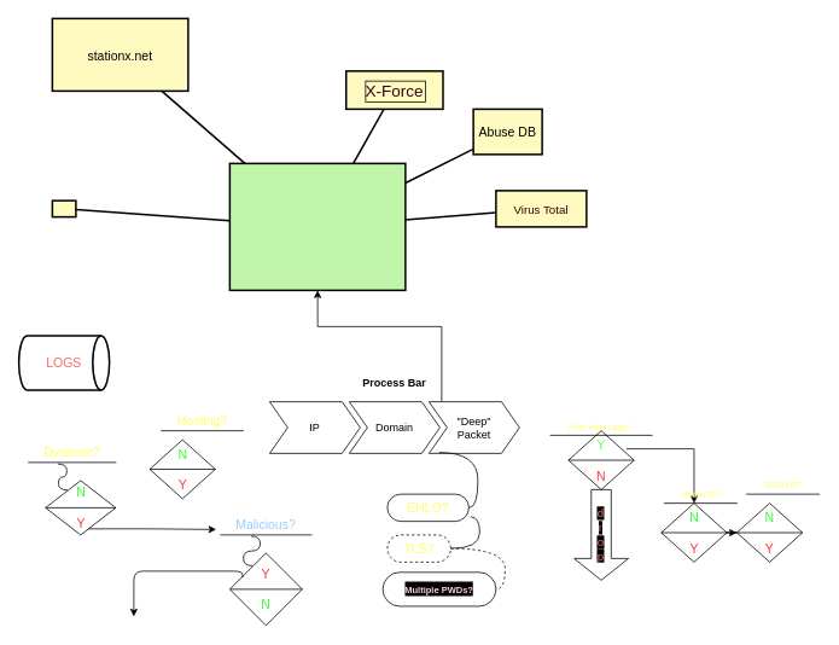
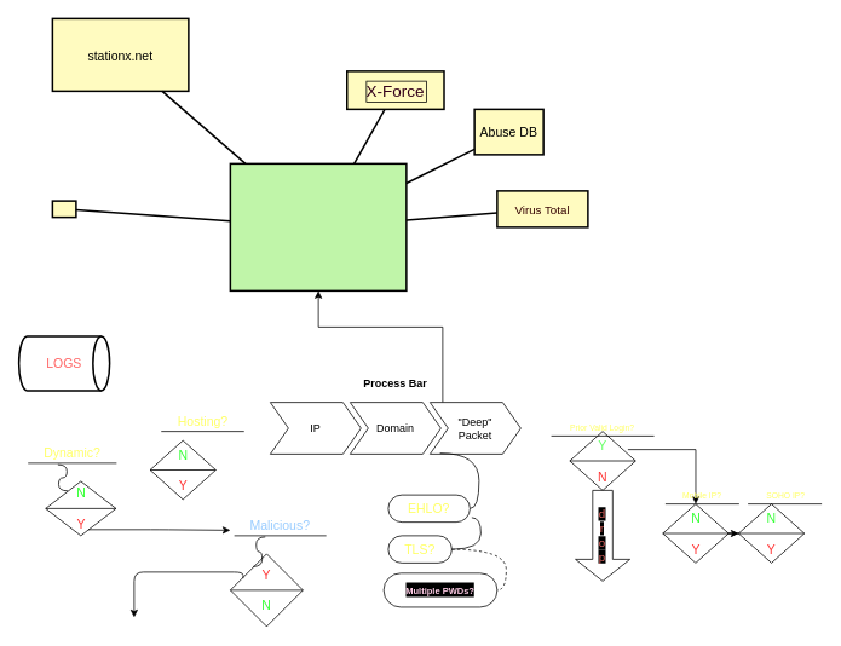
- <mxCell id="40" value="&lt;font style=&quot;font-size: 9px&quot; color=&quot;#FFFF66&quot;&gt;&amp;nbsp;SOHO IP?&lt;/font&gt;" style="whiteSpace=wrap;html=1;shape=partialRectangle;top=0;left=0;bottom=1;right=0;points=[[0,1],[1,1]];strokeColor=#000000;fillColor=none;align=center;verticalAlign=bottom;routingCenterY=0.5;snapToPoint=1;container=1;recursiveResize=0;autosize=1;treeFolding=1;treeMoving=1;fontSize=14;fontColor=#000000;" parent="1" vertex="1"><mxGeometry x="824" y="525" width="80" height="20" as="geometry" /></mxCell>
+ <mxCell id="40" value="&lt;font style=&quot;font-size: 9px&quot; color=&quot;#FFFF66&quot;&gt;&amp;nbsp;SOHO IP?&lt;/font&gt;" style="whiteSpace=wrap;html=1;shape=partialRectangle;top=0;left=0;bottom=1;right=0;points=[[0,1],[1,1]];strokeColor=#000000;fillColor=none;align=center;verticalAlign=bottom;routingCenterY=0.5;snapToPoint=1;container=1;recursiveResize=0;autosize=1;treeFolding=1;treeMoving=1;fontSize=14;fontColor=#000000;" parent="1" vertex="1"><mxGeometry x="824" y="535" width="80" height="20" as="geometry" /></mxCell>
- <mxCell id="23" value="&lt;font color=&quot;#99CCFF&quot;&gt;Malicious?&lt;/font&gt;" style="whiteSpace=wrap;html=1;shape=partialRectangle;top=0;left=0;bottom=1;right=0;points=[[0,1],[1,1]];strokeColor=#000000;fillColor=none;align=center;verticalAlign=bottom;routingCenterY=0.5;snapToPoint=1;container=1;recursiveResize=0;autosize=1;treeFolding=1;treeMoving=1;fontSize=14;fontColor=#000000;" parent="1" vertex="1"><mxGeometry x="243" y="570" width="100" height="20" as="geometry" /></mxCell>
+ <mxCell id="23" value="&lt;font color=&quot;#99CCFF&quot;&gt;Malicious?&lt;/font&gt;" style="whiteSpace=wrap;html=1;shape=partialRectangle;top=0;left=0;bottom=1;right=0;points=[[0,1],[1,1]];strokeColor=#000000;fillColor=none;align=center;verticalAlign=bottom;routingCenterY=0.5;snapToPoint=1;container=1;recursiveResize=0;autosize=1;treeFolding=1;treeMoving=1;fontSize=14;fontColor=#000000;" parent="1" vertex="1"><mxGeometry x="258" y="570" width="100" height="20" as="geometry" /></mxCell>
- <mxCell id="29" value="TLS?" style="whiteSpace=wrap;html=1;rounded=1;arcSize=50;align=center;verticalAlign=middle;container=1;recursiveResize=0;strokeWidth=1;autosize=1;spacing=4;treeFolding=1;treeMoving=1;fontSize=14;fontColor=#FFFF66;dashed=1;" parent="1" vertex="1"><mxGeometry x="427" y="590" width="70" height="30" as="geometry" /></mxCell>
+ <mxCell id="29" value="TLS?" style="whiteSpace=wrap;html=1;rounded=1;arcSize=50;align=center;verticalAlign=middle;container=1;recursiveResize=0;strokeWidth=1;autosize=1;spacing=4;treeFolding=1;treeMoving=1;fontSize=14;fontColor=#FFFF66;" parent="1" vertex="1"><mxGeometry x="427" y="590" width="70" height="30" as="geometry" /></mxCell>
